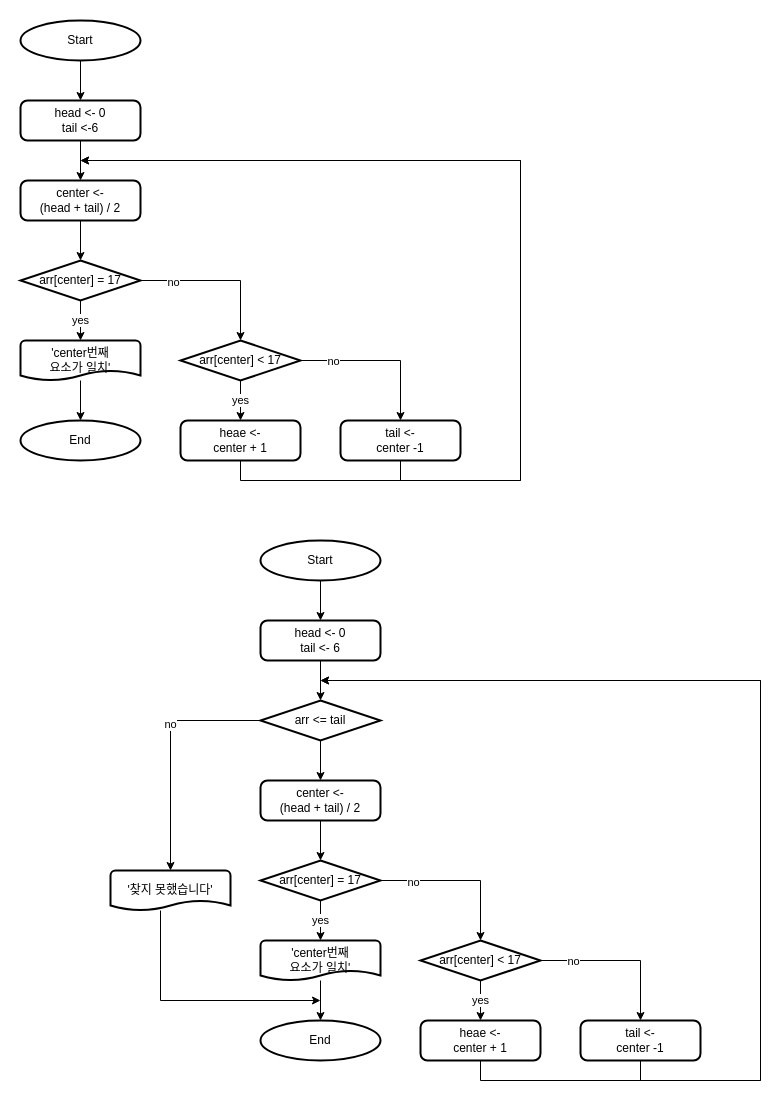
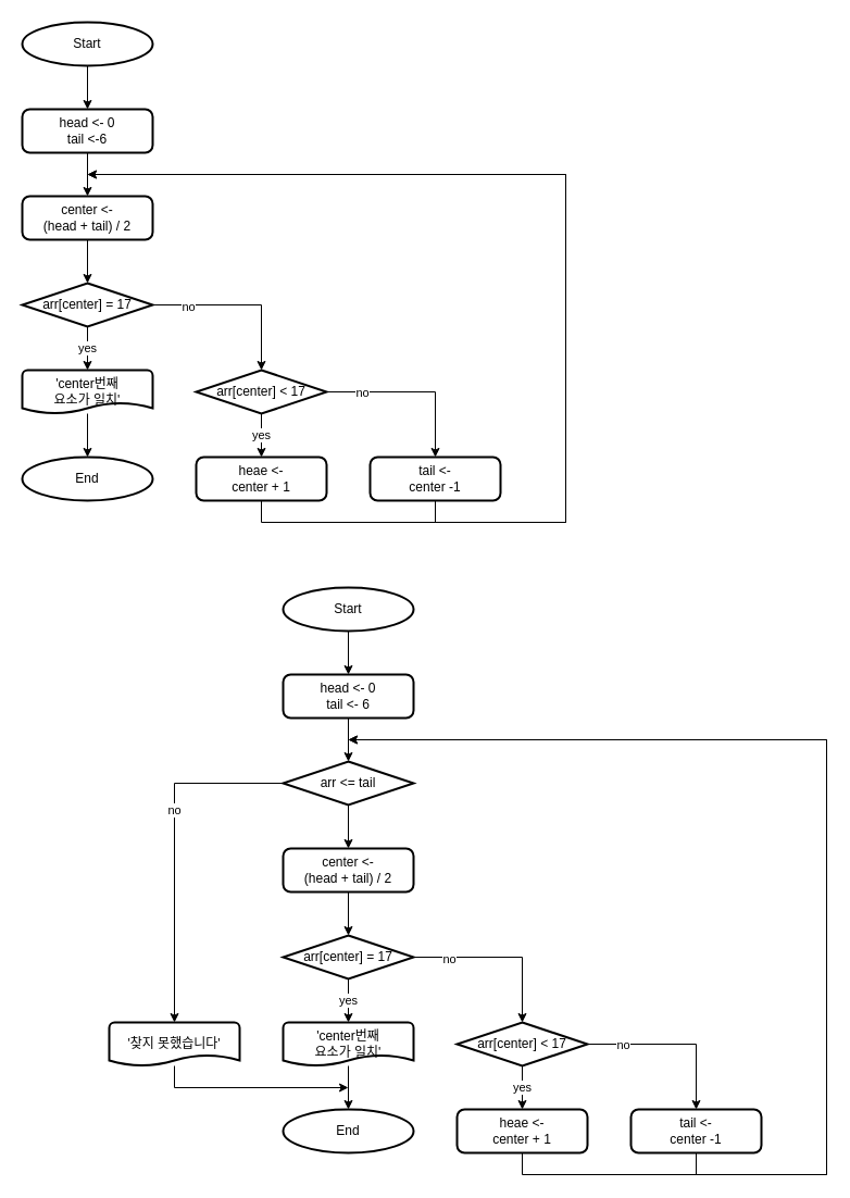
- <mxCell id="45" value="'찾지 못했습니다'" style="strokeWidth=2;html=1;shape=mxgraph.flowchart.document2;whiteSpace=wrap;size=0.25;" vertex="1" parent="1"><mxGeometry x="110" y="870" width="120" height="40" as="geometry" /></mxCell>
+ <mxCell id="45" value="'찾지 못했습니다'" style="strokeWidth=2;html=1;shape=mxgraph.flowchart.document2;whiteSpace=wrap;size=0.25;" vertex="1" parent="1"><mxGeometry x="100" y="940" width="120" height="40" as="geometry" /></mxCell>
